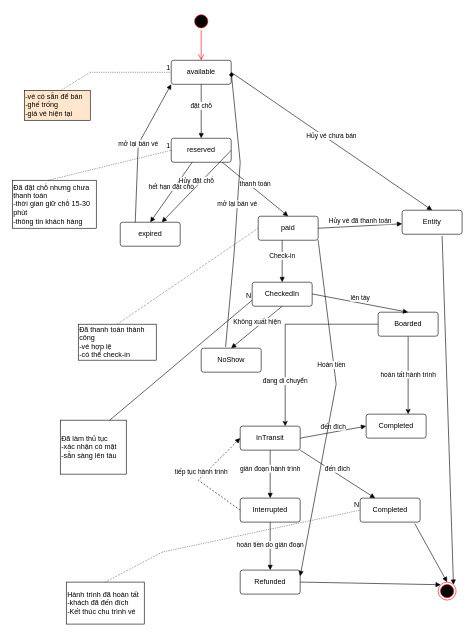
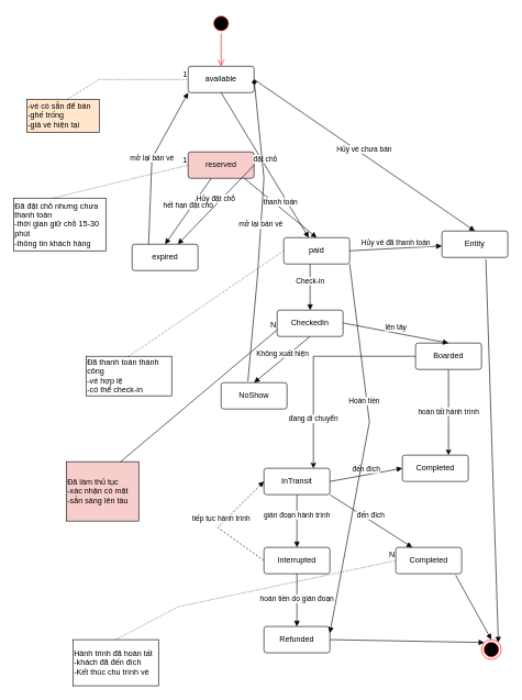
- <mxCell id="9" value="đặt chỗ" style="html=1;verticalAlign=bottom;endArrow=block;curved=0;rounded=0;entryX=0.5;entryY=0;entryDx=0;entryDy=0;exitX=0.5;exitY=1;exitDx=0;exitDy=0;" edge="1" parent="1" source="8" target="6"><mxGeometry width="80" relative="1" as="geometry"><mxPoint x="330" y="140" as="sourcePoint" /><mxPoint x="410" y="140" as="targetPoint" /></mxGeometry></mxCell>
+ <mxCell id="9" value="đặt chỗ" style="html=1;verticalAlign=bottom;endArrow=block;curved=0;rounded=0;exitX=0.5;exitY=1;exitDx=0;exitDy=0;" edge="1" parent="1" source="8" target="16"><mxGeometry width="80" relative="1" as="geometry"><mxPoint x="330" y="140" as="sourcePoint" /><mxPoint x="410" y="140" as="targetPoint" /></mxGeometry></mxCell>
- <mxCell id="6" value="reserved" style="rounded=1;arcSize=10;whiteSpace=wrap;html=1;align=center;" vertex="1" parent="1"><mxGeometry x="285" y="230" width="100" height="40" as="geometry" /></mxCell>
+ <mxCell id="6" value="reserved" style="rounded=1;arcSize=10;whiteSpace=wrap;html=1;align=center;fillColor=#f8cecc;" vertex="1" parent="1"><mxGeometry x="285" y="230" width="100" height="40" as="geometry" /></mxCell>
- <mxCell id="53" value="Đã làm thủ tục&lt;div&gt;-xác nhận có mặt&lt;/div&gt;&lt;div&gt;-sẵn sàng lên tàu&lt;/div&gt;" style="html=1;whiteSpace=wrap;align=left;" vertex="1" parent="1"><mxGeometry x="100" y="700" width="110" height="90" as="geometry" /></mxCell>
+ <mxCell id="53" value="Đã làm thủ tục&lt;div&gt;-xác nhận có mặt&lt;/div&gt;&lt;div&gt;-sẵn sàng lên tàu&lt;/div&gt;" style="html=1;whiteSpace=wrap;align=left;fillColor=#f8cecc;" vertex="1" parent="1"><mxGeometry x="100" y="700" width="110" height="90" as="geometry" /></mxCell>
